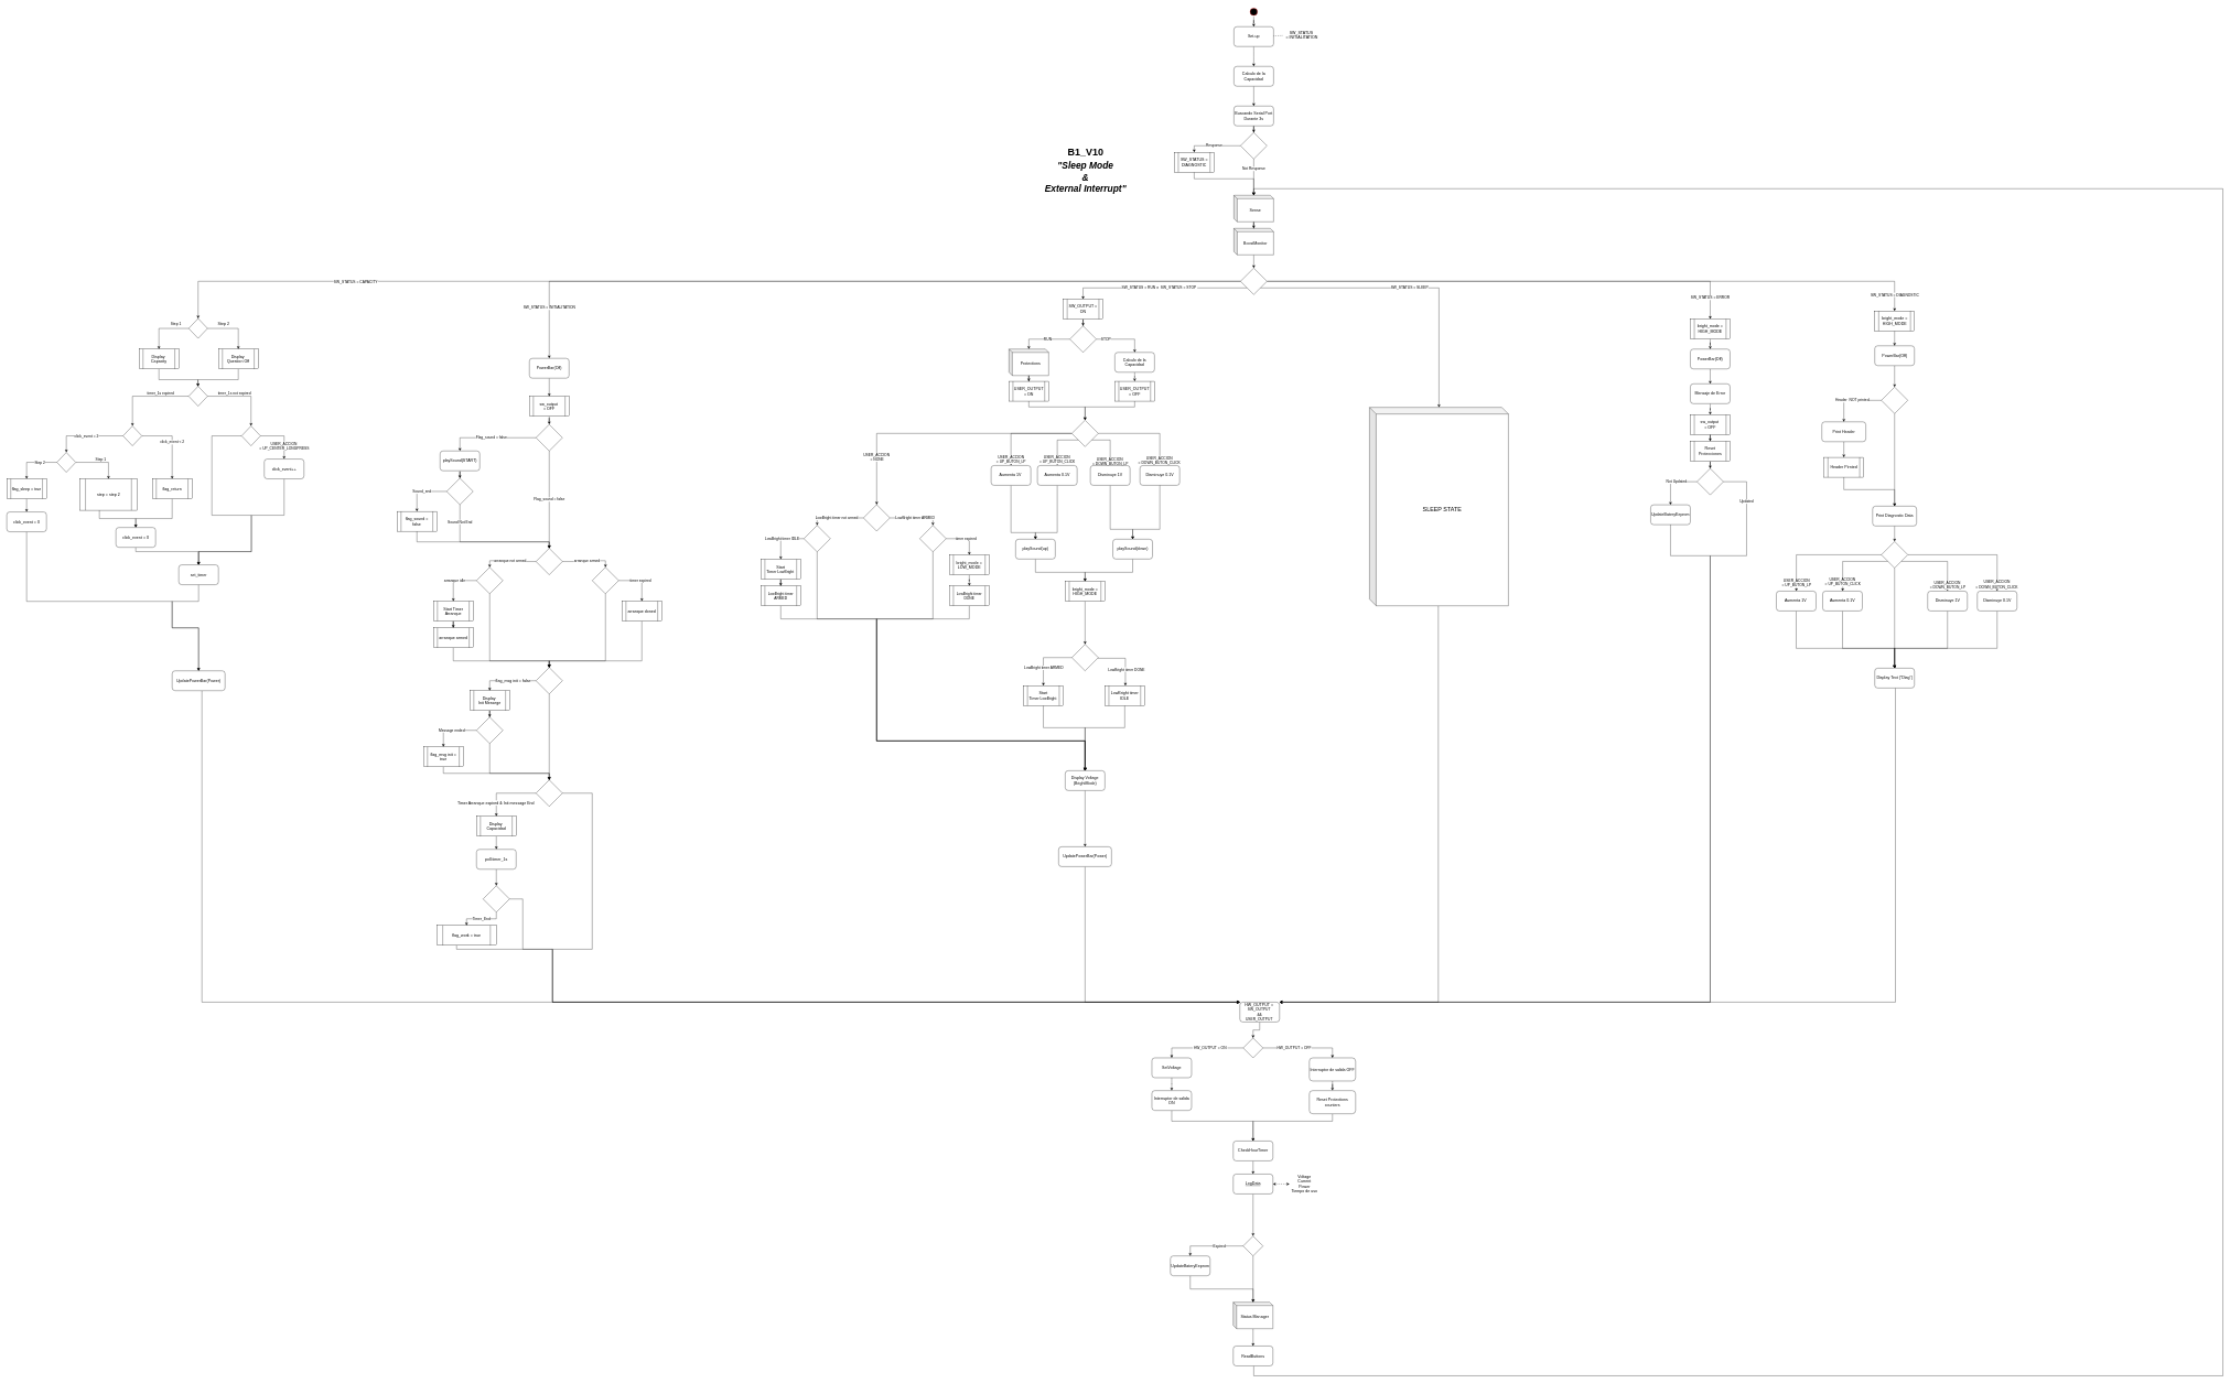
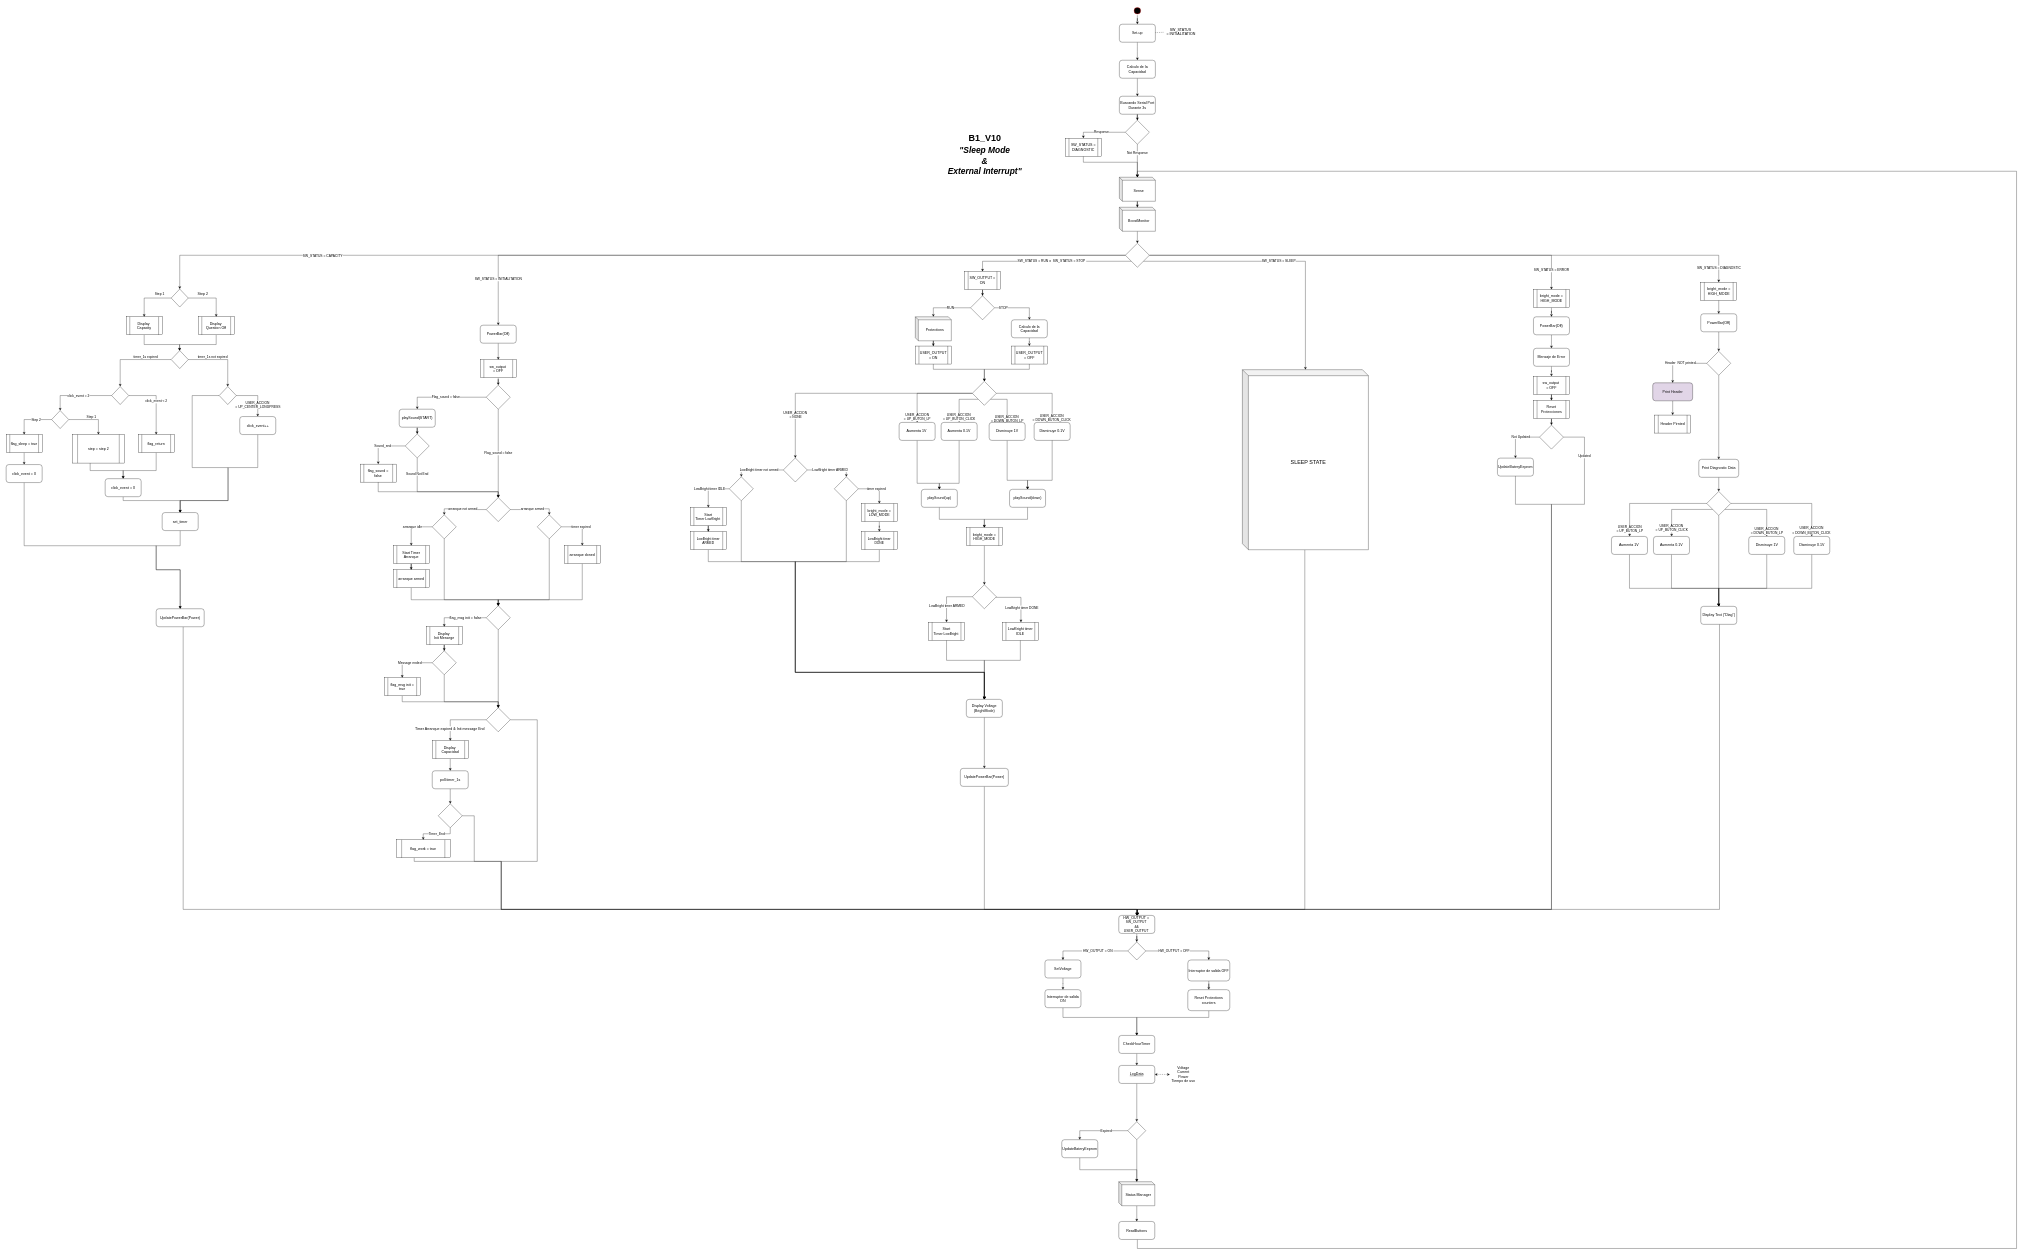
- <mxCell id="95" value="Print Header" style="rounded=1;whiteSpace=wrap;html=1;align=center;" parent="1" vertex="1"><mxGeometry x="5507.5" y="1275" width="133" height="60" as="geometry" /></mxCell>
+ <mxCell id="95" value="Print Header" style="rounded=1;whiteSpace=wrap;html=1;align=center;fillColor=#e1d5e7;" parent="1" vertex="1"><mxGeometry x="5507.5" y="1275" width="133" height="60" as="geometry" /></mxCell>
- <mxCell id="96" style="edgeStyle=orthogonalEdgeStyle;rounded=0;orthogonalLoop=1;jettySize=auto;html=1;" parent="1" source="97" target="103" edge="1"><mxGeometry relative="1" as="geometry"><Array as="points"><mxPoint x="5574.5" y="1480" /><mxPoint x="5727.5" y="1480" /></Array></mxGeometry></mxCell>
- <mxCell id="68" value="HW_OUTPUT =&amp;nbsp;&lt;br&gt;&lt;span style=&quot;font-size: 11px ; background-color: rgb(255 , 255 , 255)&quot;&gt;SW_OUTPUT&amp;nbsp;&lt;/span&gt;&lt;br style=&quot;font-size: 11px&quot;&gt;&lt;span style=&quot;font-size: 11px ; background-color: rgb(255 , 255 , 255)&quot;&gt;&amp;amp;&amp;amp;&lt;/span&gt;&lt;br style=&quot;font-size: 11px&quot;&gt;&lt;span style=&quot;font-size: 11px ; background-color: rgb(255 , 255 , 255)&quot;&gt;&amp;nbsp;USER_OUTPUT&amp;nbsp;&amp;nbsp;&lt;/span&gt;" style="rounded=1;whiteSpace=wrap;html=1;" parent="1" vertex="1"><mxGeometry x="3748" y="3030" width="120" height="60" as="geometry" /></mxCell>
+ <mxCell id="68" value="HW_OUTPUT =&amp;nbsp;&lt;br&gt;&lt;span style=&quot;font-size: 11px ; background-color: rgb(255 , 255 , 255)&quot;&gt;SW_OUTPUT&amp;nbsp;&lt;/span&gt;&lt;br style=&quot;font-size: 11px&quot;&gt;&lt;span style=&quot;font-size: 11px ; background-color: rgb(255 , 255 , 255)&quot;&gt;&amp;amp;&amp;amp;&lt;/span&gt;&lt;br style=&quot;font-size: 11px&quot;&gt;&lt;span style=&quot;font-size: 11px ; background-color: rgb(255 , 255 , 255)&quot;&gt;&amp;nbsp;USER_OUTPUT&amp;nbsp;&amp;nbsp;&lt;/span&gt;" style="rounded=1;whiteSpace=wrap;html=1;" parent="1" vertex="1"><mxGeometry x="3728" y="3050" width="120" height="60" as="geometry" /></mxCell>
